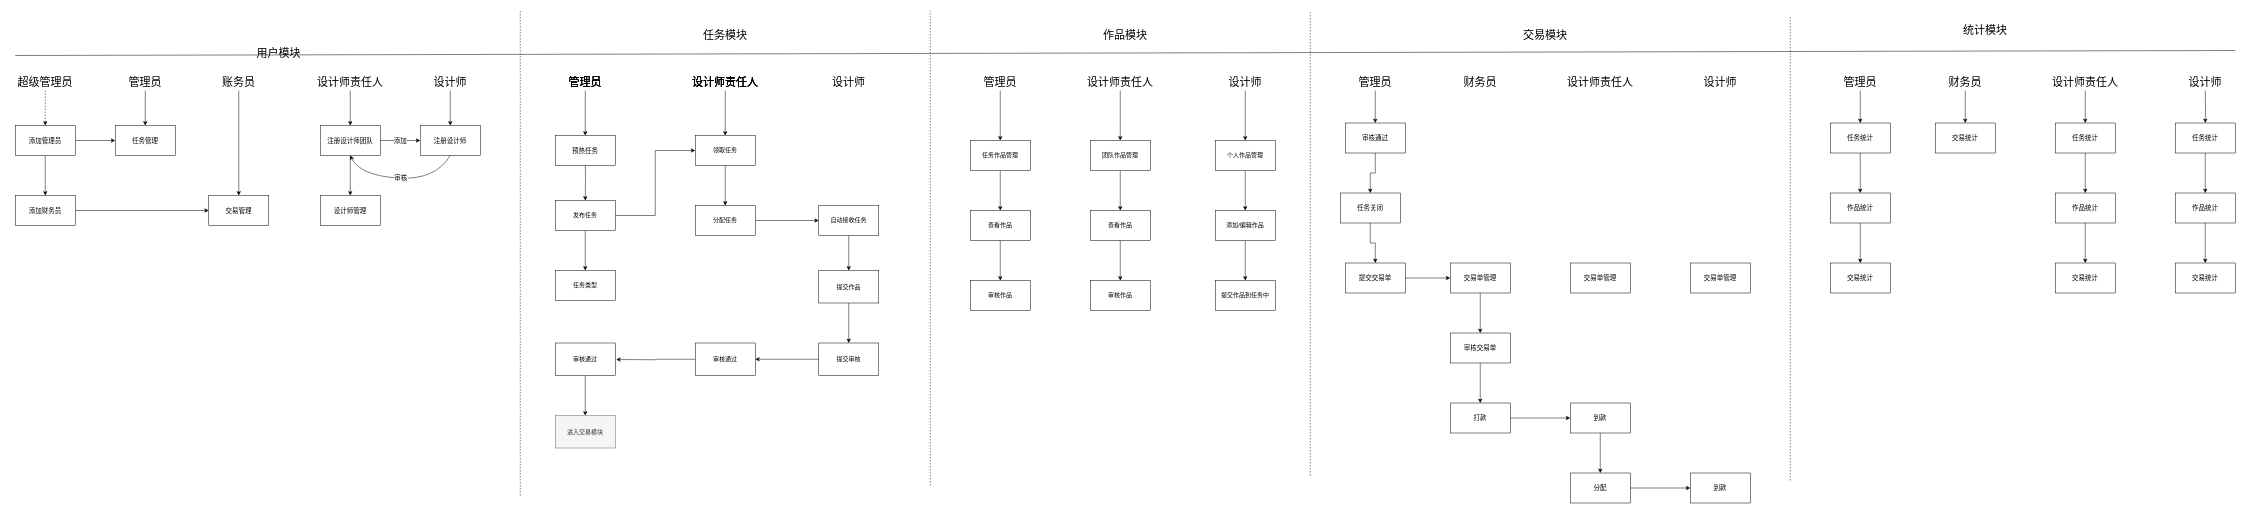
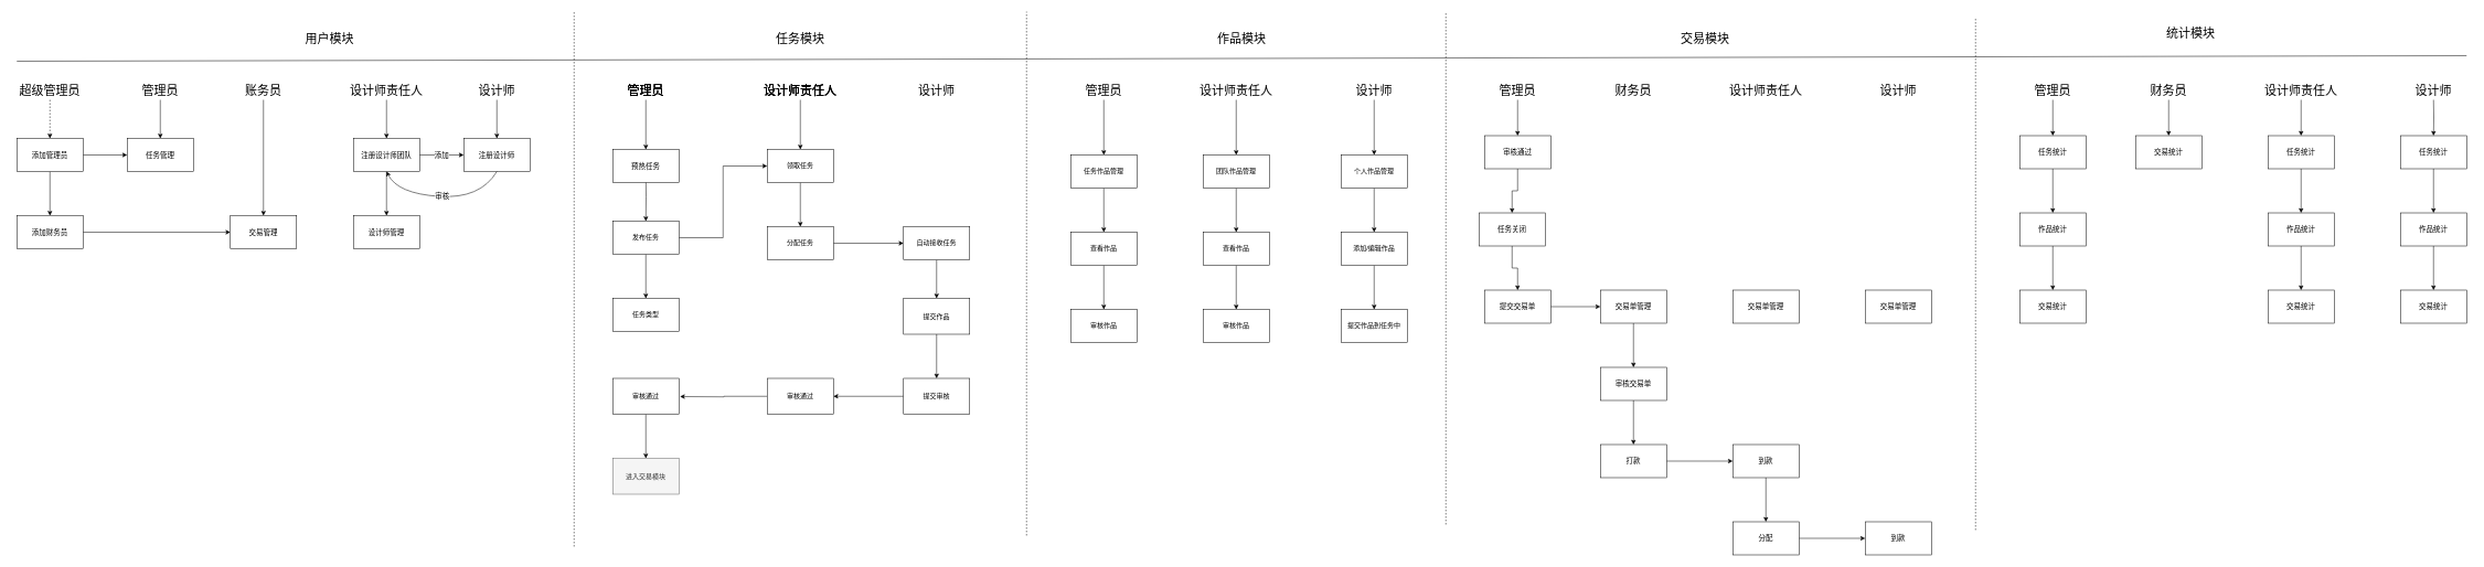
- <mxCell id="17" value="用户模块" style="text;strokeColor=none;fillColor=none;align=left;verticalAlign=top;spacingLeft=4;spacingRight=4;overflow=hidden;rotatable=0;points=[[0,0.5],[1,0.5]];portConstraint=eastwest;fontSize=22;" vertex="1" parent="1"><mxGeometry x="507" y="85" width="100" height="40" as="geometry" /></mxCell>
+ <mxCell id="17" value="用户模块" style="text;strokeColor=none;fillColor=none;align=left;verticalAlign=top;spacingLeft=4;spacingRight=4;overflow=hidden;rotatable=0;points=[[0,0.5],[1,0.5]];portConstraint=eastwest;fontSize=22;" vertex="1" parent="1"><mxGeometry x="547" y="50" width="100" height="40" as="geometry" /></mxCell>
